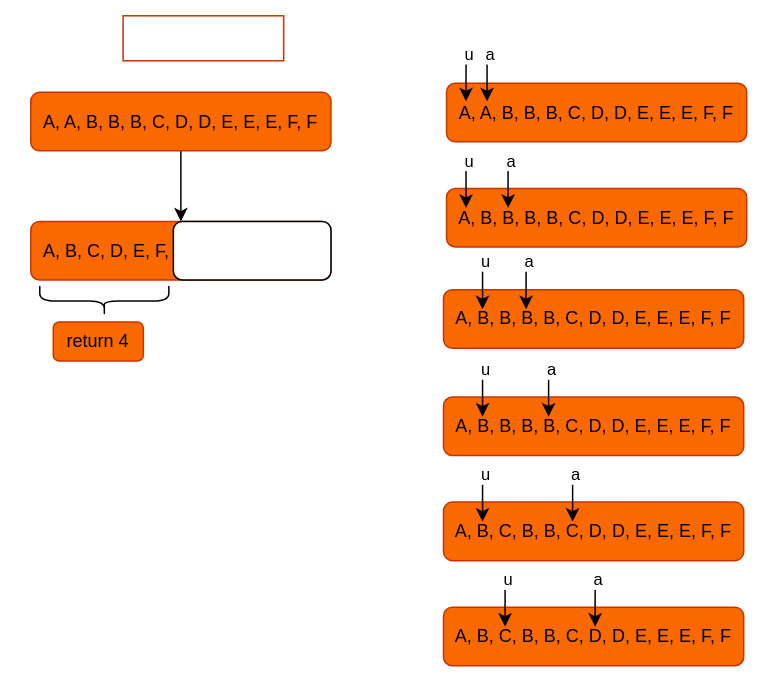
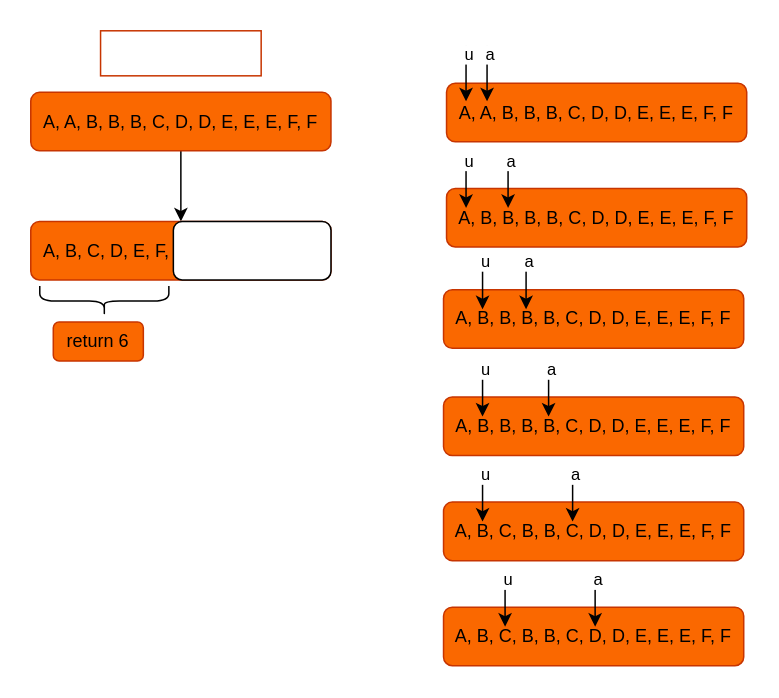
- <mxCell id="4" value="&lt;font color=&quot;#ffffff&quot; style=&quot;font-size: 36px;&quot;&gt;nums&lt;/font&gt;" style="text;strokeColor=#C73500;align=center;fillColor=none;html=1;verticalAlign=middle;whiteSpace=wrap;rounded=0;fontColor=#000000;shadow=0;" parent="1" vertex="1"><mxGeometry x="81.5" y="10" width="107" height="30" as="geometry" /></mxCell>
+ <mxCell id="4" value="&lt;font color=&quot;#ffffff&quot; style=&quot;font-size: 36px;&quot;&gt;nums&lt;/font&gt;" style="text;strokeColor=#C73500;align=center;fillColor=none;html=1;verticalAlign=middle;whiteSpace=wrap;rounded=0;fontColor=#000000;shadow=0;" parent="1" vertex="1"><mxGeometry x="66.5" y="20" width="107" height="30" as="geometry" /></mxCell>
- <mxCell id="7" value="return 4" style="whiteSpace=wrap;html=1;fillColor=#fa6800;strokeColor=#C73500;fontColor=#000000;rounded=1;shadow=0;glass=0;" parent="1" vertex="1"><mxGeometry x="35" y="214" width="60" height="26" as="geometry" /></mxCell>
+ <mxCell id="7" value="return 6" style="whiteSpace=wrap;html=1;fillColor=#fa6800;strokeColor=#C73500;fontColor=#000000;rounded=1;shadow=0;glass=0;" parent="1" vertex="1"><mxGeometry x="35" y="214" width="60" height="26" as="geometry" /></mxCell>
